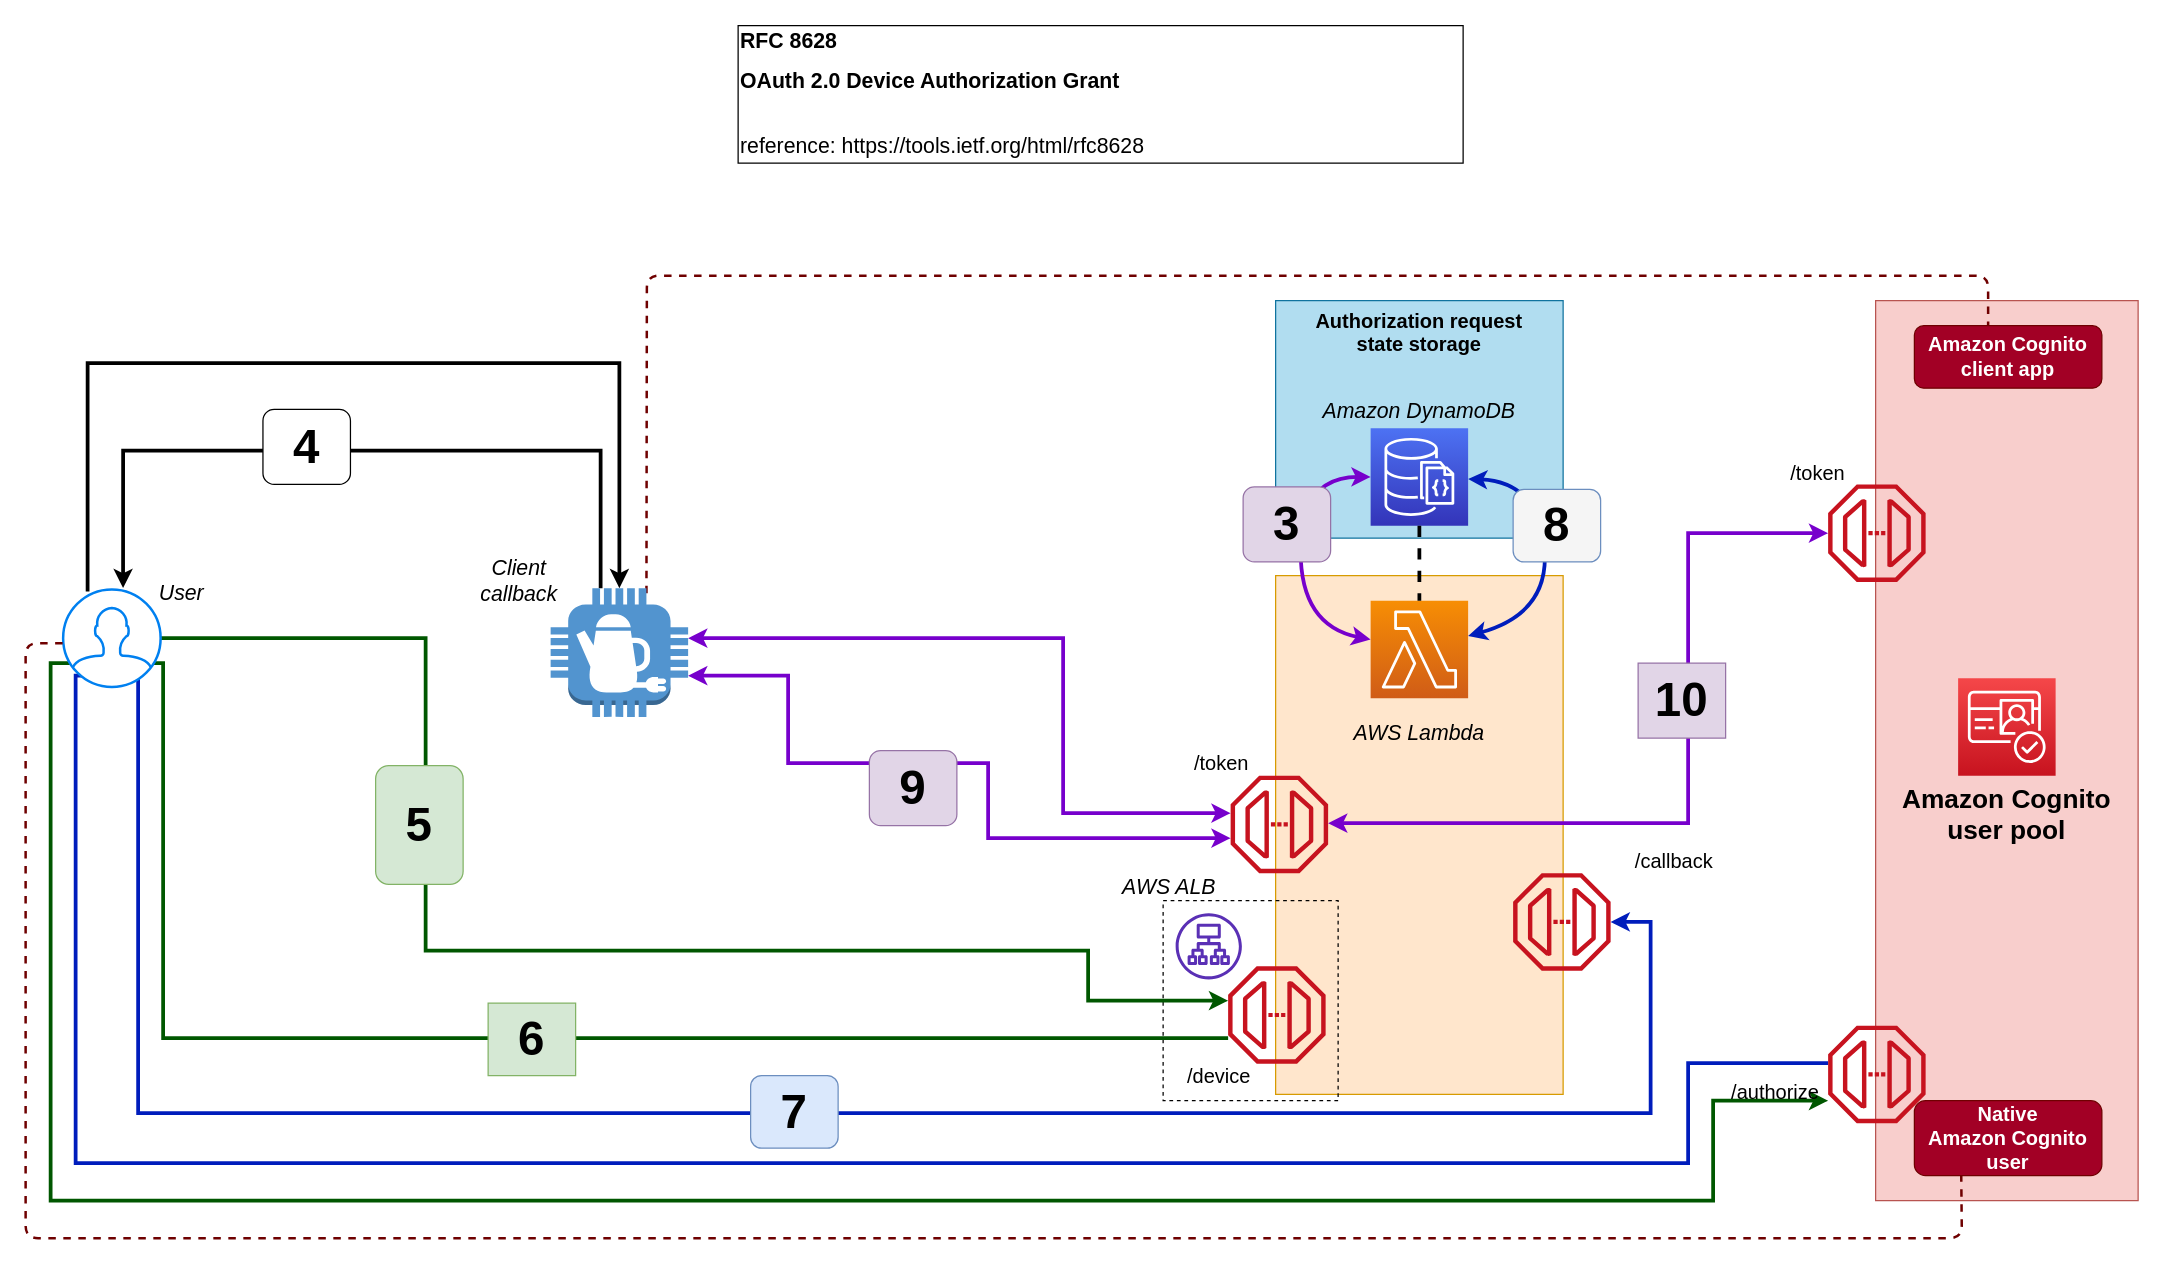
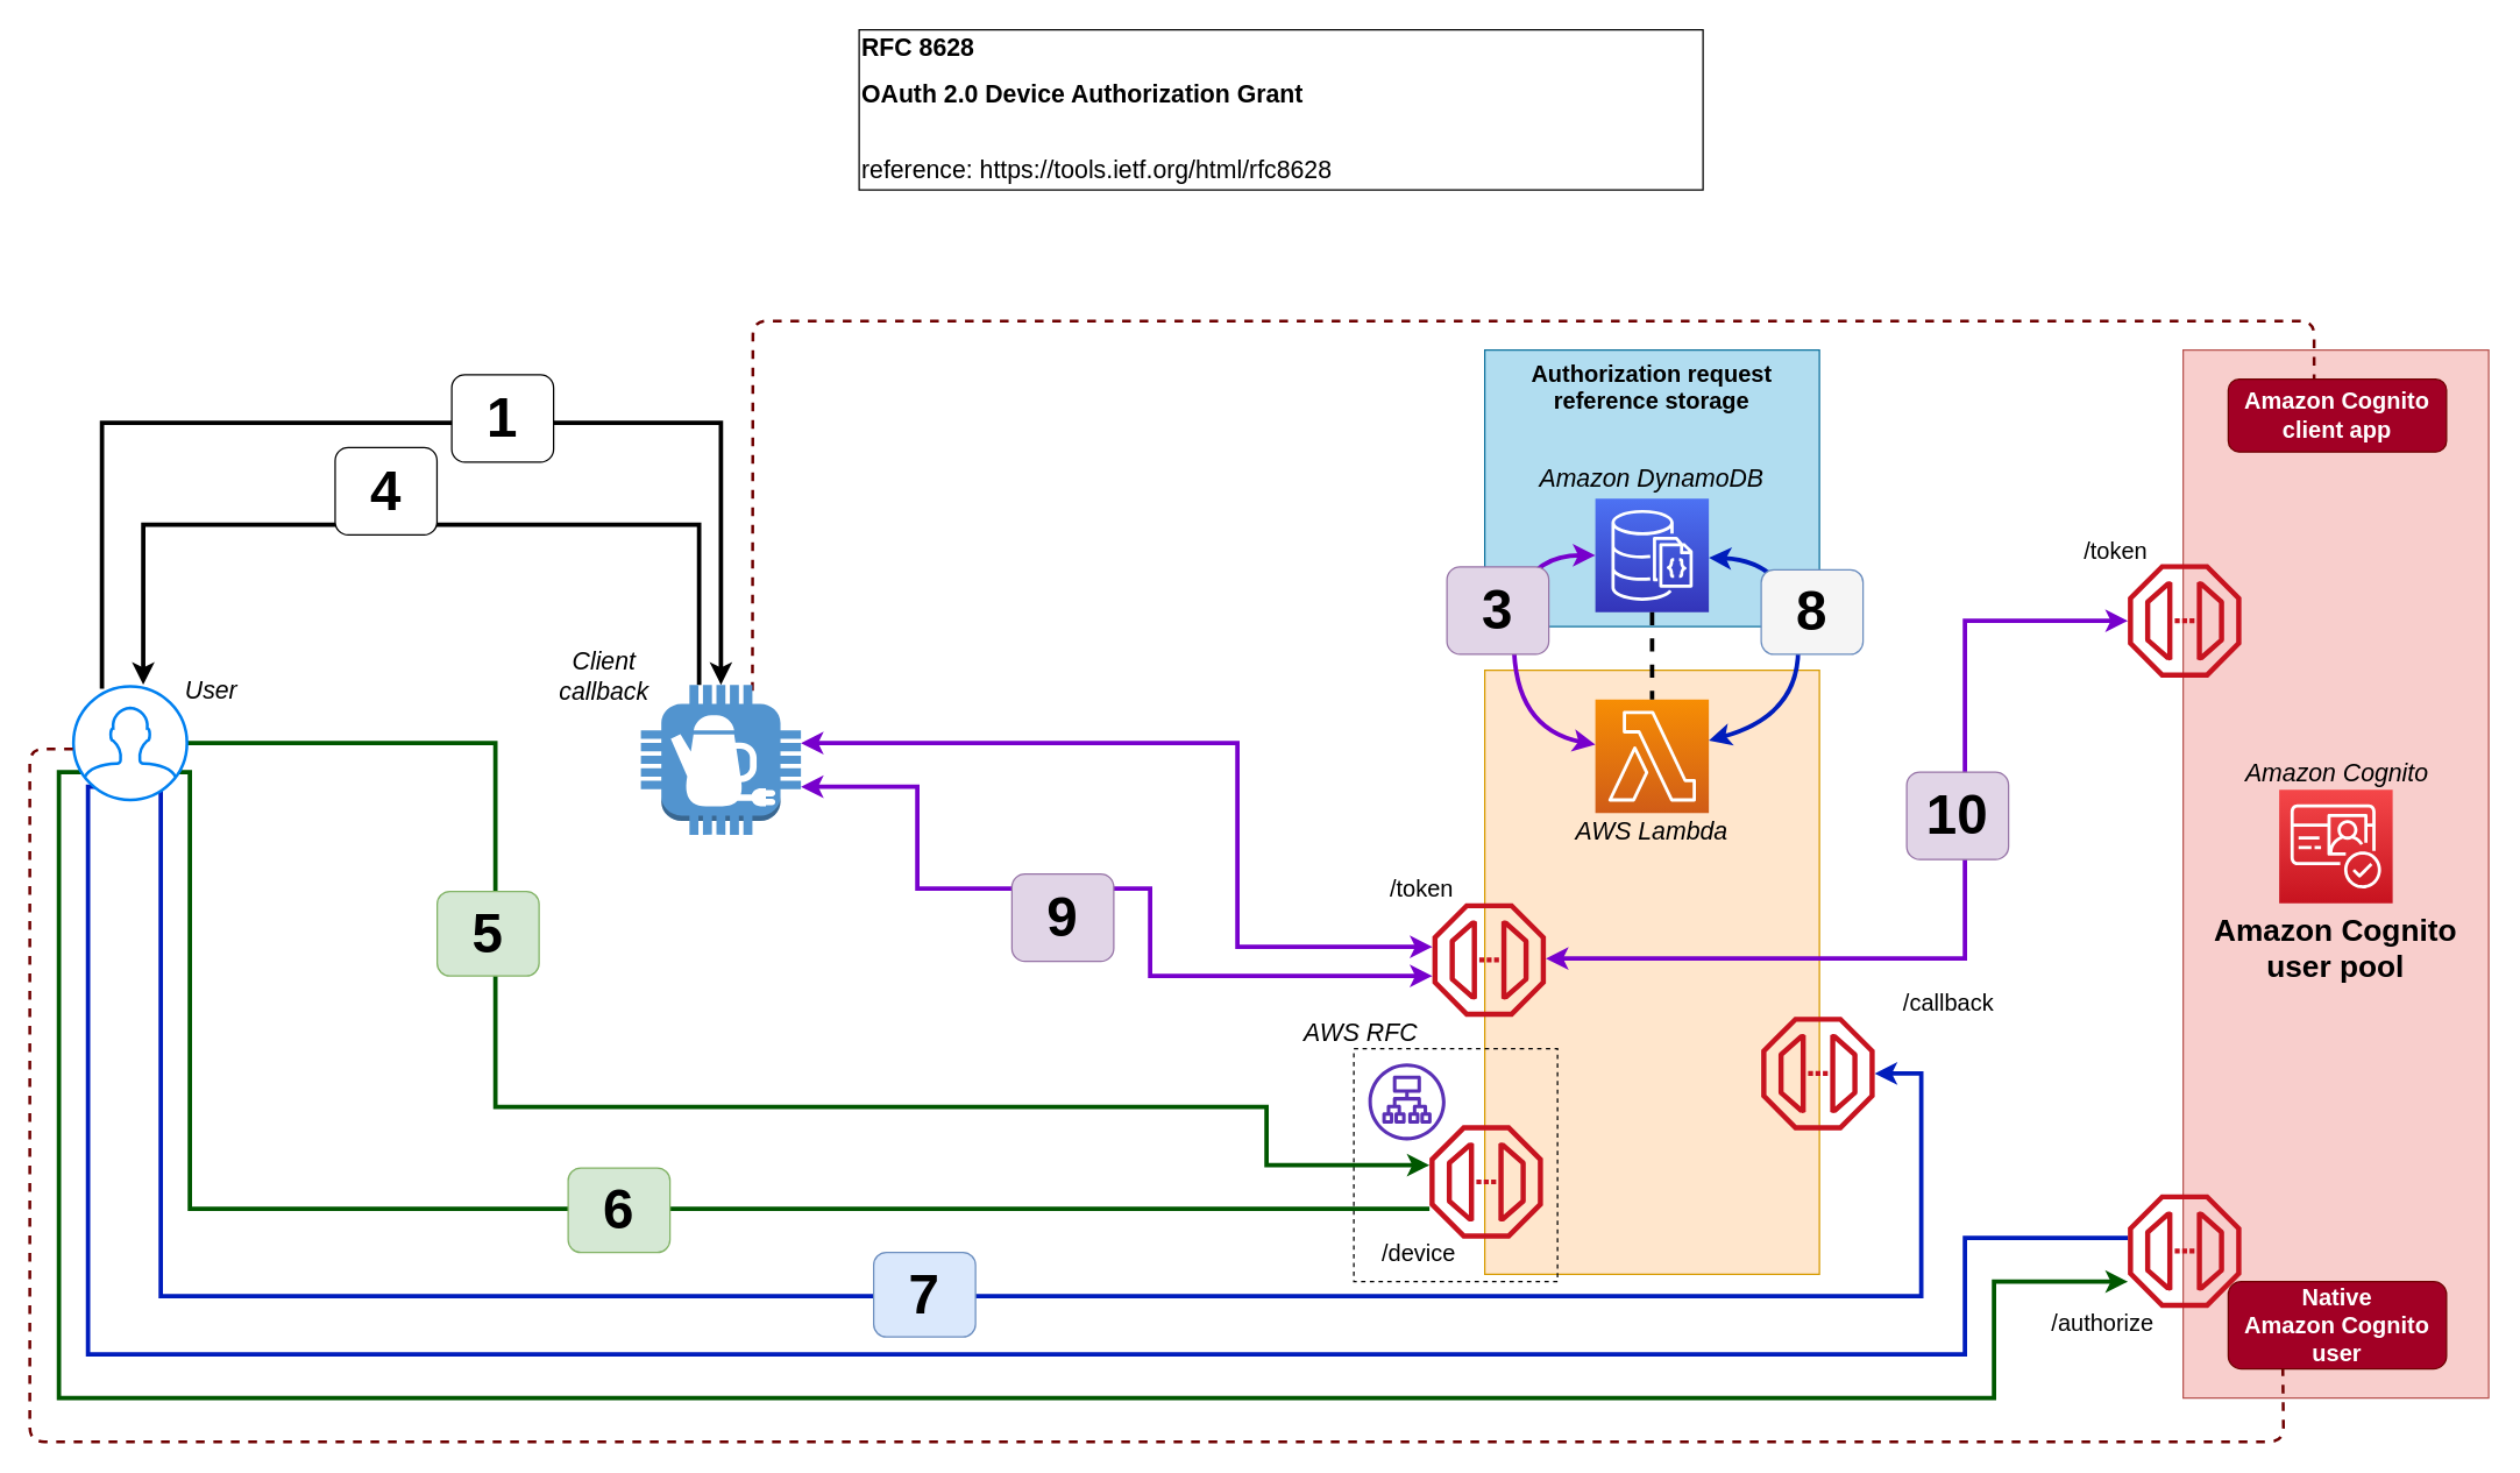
- <mxCell id="5" value="Authorization request&lt;br&gt;state storage" style="rounded=0;whiteSpace=wrap;html=1;fontSize=16;fillColor=#b1ddf0;strokeColor=#10739e;fontStyle=1;verticalAlign=top;" parent="1" vertex="1"><mxGeometry x="1020" y="240" width="230" height="190" as="geometry" /></mxCell>
+ <mxCell id="5" value="Authorization request&lt;br&gt;reference storage" style="rounded=0;whiteSpace=wrap;html=1;fontSize=16;fillColor=#b1ddf0;strokeColor=#10739e;fontStyle=1;verticalAlign=top;" parent="1" vertex="1"><mxGeometry x="1020" y="240" width="230" height="190" as="geometry" /></mxCell>
+ <mxCell id="50" value="1" style="rounded=1;whiteSpace=wrap;html=1;fontSize=38;align=center;fontStyle=1" parent="1" vertex="1"><mxGeometry x="310" y="257" width="70" height="60" as="geometry" /></mxCell>
- <mxCell id="51" value="4" style="rounded=1;whiteSpace=wrap;html=1;fontSize=38;align=center;fontStyle=1" parent="1" vertex="1"><mxGeometry x="209.86" y="327" width="70" height="60" as="geometry" /></mxCell>
+ <mxCell id="51" value="4" style="rounded=1;whiteSpace=wrap;html=1;fontSize=38;align=center;fontStyle=1" parent="1" vertex="1"><mxGeometry x="229.86" y="307" width="70" height="60" as="geometry" /></mxCell>
+ <mxCell id="39" value="Amazon Cognito" style="text;html=1;strokeColor=none;fillColor=none;align=center;verticalAlign=middle;whiteSpace=wrap;rounded=0;fontSize=17;fontStyle=2" parent="1" vertex="1"><mxGeometry x="1506" y="522" width="200" height="20" as="geometry" /></mxCell>
- <mxCell id="49" value="10" style="whiteSpace=wrap;html=1;fontSize=38;align=center;fillColor=#e1d5e7;strokeColor=#9673a6;fontStyle=1;rounded=0;" parent="1" vertex="1"><mxGeometry x="1310" y="530" width="70" height="60" as="geometry" /></mxCell>
+ <mxCell id="49" value="10" style="rounded=1;whiteSpace=wrap;html=1;fontSize=38;align=center;fillColor=#e1d5e7;strokeColor=#9673a6;fontStyle=1" parent="1" vertex="1"><mxGeometry x="1310" y="530" width="70" height="60" as="geometry" /></mxCell>
- <mxCell id="40" value="AWS Lambda" style="text;html=1;strokeColor=none;fillColor=none;align=center;verticalAlign=middle;whiteSpace=wrap;rounded=0;fontSize=17;fontStyle=2" parent="1" vertex="1"><mxGeometry x="1035" y="577" width="200" height="20" as="geometry" /></mxCell>
+ <mxCell id="40" value="AWS Lambda" style="text;html=1;strokeColor=none;fillColor=none;align=center;verticalAlign=middle;whiteSpace=wrap;rounded=0;fontSize=17;fontStyle=2" parent="1" vertex="1"><mxGeometry x="1035" y="562" width="200" height="20" as="geometry" /></mxCell>
- <mxCell id="46" value="5" style="rounded=1;whiteSpace=wrap;html=1;fontSize=38;align=center;fillColor=#d5e8d4;strokeColor=#82b366;fontStyle=1" parent="1" vertex="1"><mxGeometry x="300" y="612" width="70" height="95" as="geometry" /></mxCell>
+ <mxCell id="46" value="5" style="rounded=1;whiteSpace=wrap;html=1;fontSize=38;align=center;fillColor=#d5e8d4;strokeColor=#82b366;fontStyle=1" parent="1" vertex="1"><mxGeometry x="300" y="612" width="70" height="58" as="geometry" /></mxCell>
- <mxCell id="44" value="AWS ALB" style="text;html=1;strokeColor=none;fillColor=none;align=center;verticalAlign=middle;whiteSpace=wrap;rounded=0;fontSize=17;fontStyle=2" parent="1" vertex="1"><mxGeometry x="835" y="700" width="200" height="20" as="geometry" /></mxCell>
+ <mxCell id="44" value="AWS RFC" style="text;html=1;strokeColor=none;fillColor=none;align=center;verticalAlign=middle;whiteSpace=wrap;rounded=0;fontSize=17;fontStyle=2" parent="1" vertex="1"><mxGeometry x="835" y="700" width="200" height="20" as="geometry" /></mxCell>
- <mxCell id="45" value="6" style="whiteSpace=wrap;html=1;fontSize=38;align=center;fillColor=#d5e8d4;strokeColor=#82b366;fontStyle=1;rounded=0;" parent="1" vertex="1"><mxGeometry x="390" y="802" width="70" height="58" as="geometry" /></mxCell>
+ <mxCell id="45" value="6" style="rounded=1;whiteSpace=wrap;html=1;fontSize=38;align=center;fillColor=#d5e8d4;strokeColor=#82b366;fontStyle=1" parent="1" vertex="1"><mxGeometry x="390" y="802" width="70" height="58" as="geometry" /></mxCell>
- <mxCell id="12" value="/authorize" style="text;html=1;strokeColor=none;fillColor=none;align=center;verticalAlign=middle;whiteSpace=wrap;rounded=0;fontSize=16;" parent="1" vertex="1"><mxGeometry x="1385" y="863" width="70" height="20" as="geometry" /></mxCell>
+ <mxCell id="12" value="/authorize" style="text;html=1;strokeColor=none;fillColor=none;align=center;verticalAlign=middle;whiteSpace=wrap;rounded=0;fontSize=16;" parent="1" vertex="1"><mxGeometry x="1410" y="898" width="70" height="20" as="geometry" /></mxCell>
